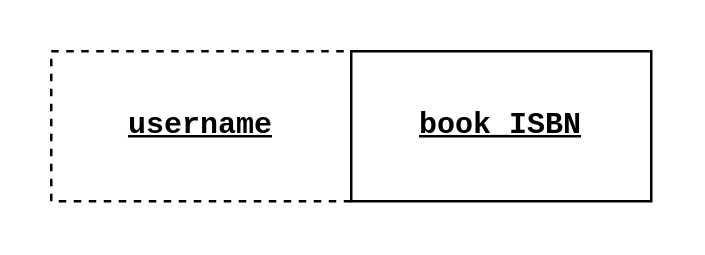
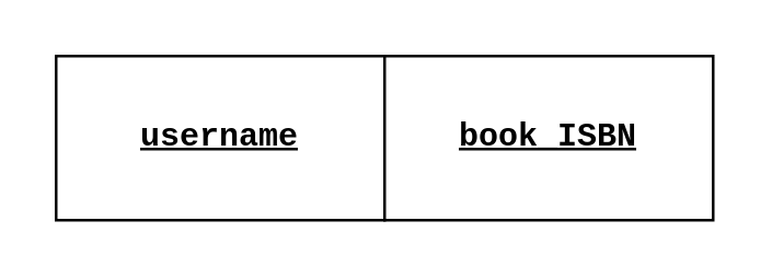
- <mxCell id="2" value="username" style="rounded=0;whiteSpace=wrap;html=1;fontStyle=5;fontFamily=Courier New;labelBackgroundColor=none;dashed=1;" vertex="1" parent="1"><mxGeometry x="20" y="20" width="120" height="60" as="geometry" /></mxCell>
+ <mxCell id="2" value="username" style="rounded=0;whiteSpace=wrap;html=1;fontStyle=5;fontFamily=Courier New;labelBackgroundColor=none;" vertex="1" parent="1"><mxGeometry x="20" y="20" width="120" height="60" as="geometry" /></mxCell>
